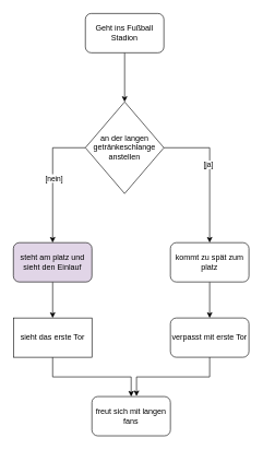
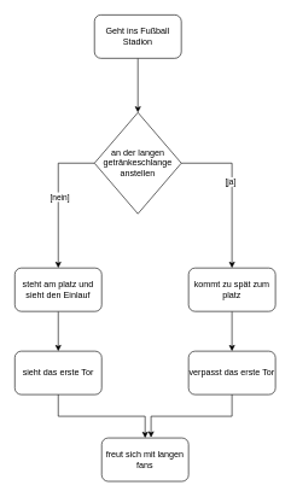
- <mxCell id="12" value="steht am platz und sieht den Einlauf" style="rounded=1;whiteSpace=wrap;html=1;fillColor=#e1d5e7;" vertex="1" parent="1"><mxGeometry x="20" y="370" width="120" height="60" as="geometry" /></mxCell>
+ <mxCell id="12" value="steht am platz und sieht den Einlauf" style="rounded=1;whiteSpace=wrap;html=1;" vertex="1" parent="1"><mxGeometry x="20" y="370" width="120" height="60" as="geometry" /></mxCell>
- <mxCell id="16" value="sieht das erste Tor" style="whiteSpace=wrap;html=1;rounded=0;" vertex="1" parent="1"><mxGeometry x="20" y="485" width="120" height="60" as="geometry" /></mxCell>
+ <mxCell id="16" value="sieht das erste Tor" style="rounded=1;whiteSpace=wrap;html=1;" vertex="1" parent="1"><mxGeometry x="20" y="485" width="120" height="60" as="geometry" /></mxCell>
- <mxCell id="14" value="verpasst mit erste Tor" style="rounded=1;whiteSpace=wrap;html=1;" vertex="1" parent="1"><mxGeometry x="260" y="485" width="120" height="60" as="geometry" /></mxCell>
+ <mxCell id="14" value="verpasst das erste Tor" style="rounded=1;whiteSpace=wrap;html=1;" vertex="1" parent="1"><mxGeometry x="260" y="485" width="120" height="60" as="geometry" /></mxCell>
